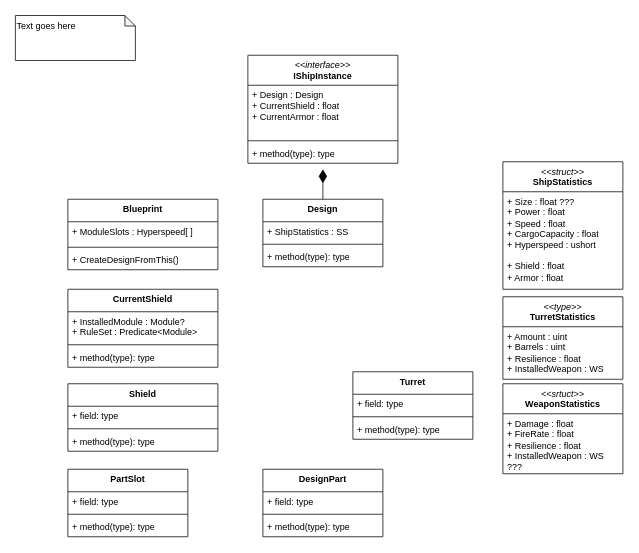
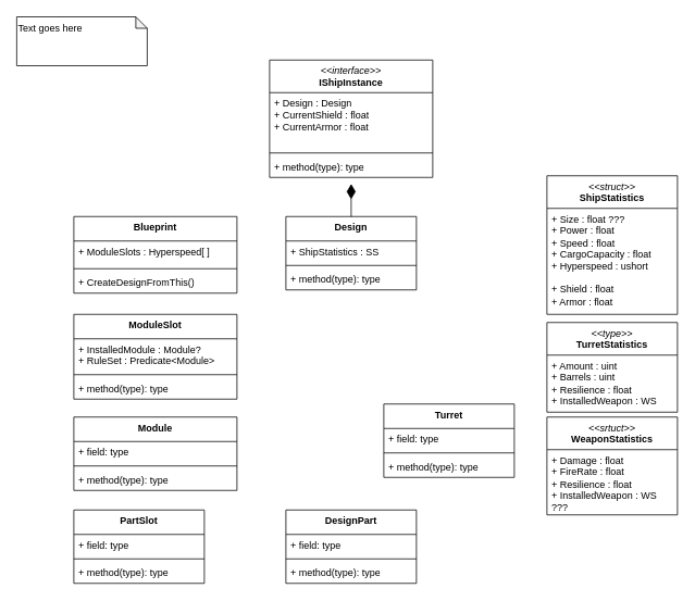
- <mxCell id="21" value="&lt;div&gt;&lt;span style=&quot;background-color: initial;&quot;&gt;CurrentShield&lt;/span&gt;&lt;br&gt;&lt;/div&gt;" style="swimlane;fontStyle=1;align=center;verticalAlign=top;childLayout=stackLayout;horizontal=1;startSize=30;horizontalStack=0;resizeParent=1;resizeParentMax=0;resizeLast=0;collapsible=1;marginBottom=0;whiteSpace=wrap;html=1;labelBackgroundColor=none;" parent="1" vertex="1"><mxGeometry x="90" y="385" width="200" height="104" as="geometry" /></mxCell>
+ <mxCell id="21" value="&lt;div&gt;&lt;span style=&quot;background-color: initial;&quot;&gt;ModuleSlot&lt;/span&gt;&lt;br&gt;&lt;/div&gt;" style="swimlane;fontStyle=1;align=center;verticalAlign=top;childLayout=stackLayout;horizontal=1;startSize=30;horizontalStack=0;resizeParent=1;resizeParentMax=0;resizeLast=0;collapsible=1;marginBottom=0;whiteSpace=wrap;html=1;labelBackgroundColor=none;" parent="1" vertex="1"><mxGeometry x="90" y="385" width="200" height="104" as="geometry" /></mxCell>
- <mxCell id="25" value="&lt;div&gt;&lt;span style=&quot;background-color: initial;&quot;&gt;Shield&lt;/span&gt;&lt;br&gt;&lt;/div&gt;" style="swimlane;fontStyle=1;align=center;verticalAlign=top;childLayout=stackLayout;horizontal=1;startSize=30;horizontalStack=0;resizeParent=1;resizeParentMax=0;resizeLast=0;collapsible=1;marginBottom=0;whiteSpace=wrap;html=1;labelBackgroundColor=none;" parent="1" vertex="1"><mxGeometry x="90" y="511" width="200" height="90" as="geometry" /></mxCell>
+ <mxCell id="25" value="&lt;div&gt;&lt;span style=&quot;background-color: initial;&quot;&gt;Module&lt;/span&gt;&lt;br&gt;&lt;/div&gt;" style="swimlane;fontStyle=1;align=center;verticalAlign=top;childLayout=stackLayout;horizontal=1;startSize=30;horizontalStack=0;resizeParent=1;resizeParentMax=0;resizeLast=0;collapsible=1;marginBottom=0;whiteSpace=wrap;html=1;labelBackgroundColor=none;" parent="1" vertex="1"><mxGeometry x="90" y="511" width="200" height="90" as="geometry" /></mxCell>
